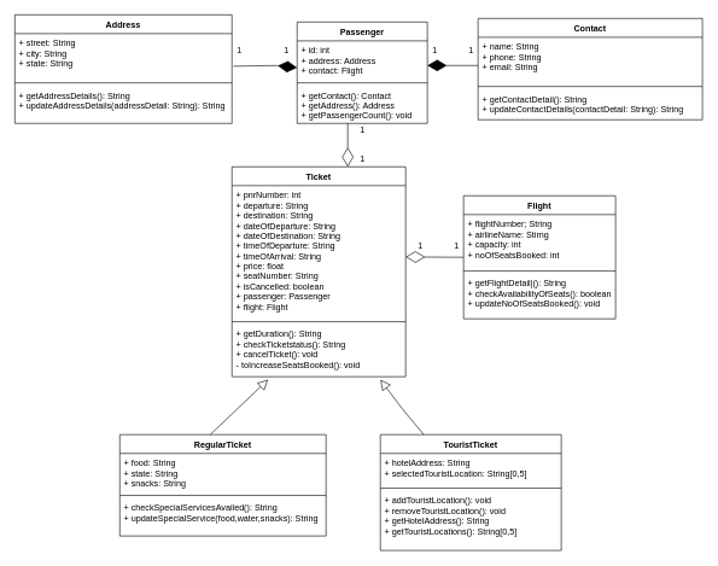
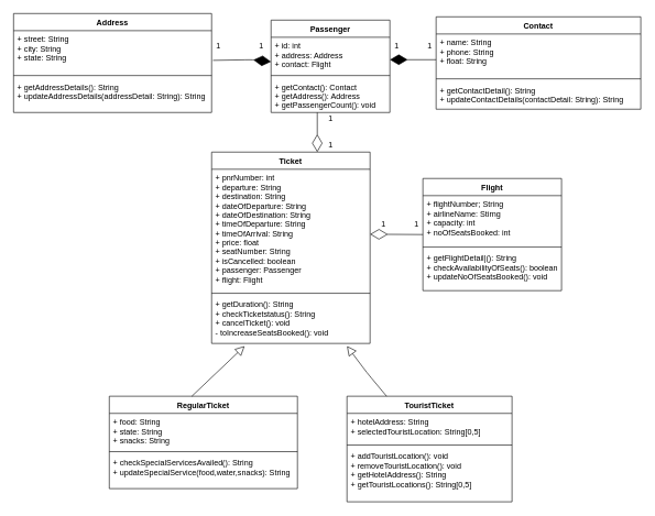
- <mxCell id="11" value="+ name: String&#10;+ phone: String&#10;+ email: String" style="text;strokeColor=none;fillColor=none;align=left;verticalAlign=top;spacingLeft=4;spacingRight=4;overflow=hidden;rotatable=0;points=[[0,0.5],[1,0.5]];portConstraint=eastwest;" parent="10" vertex="1"><mxGeometry y="26" width="310" height="64" as="geometry" /></mxCell>
+ <mxCell id="11" value="+ name: String&#10;+ phone: String&#10;+ float: String" style="text;strokeColor=none;fillColor=none;align=left;verticalAlign=top;spacingLeft=4;spacingRight=4;overflow=hidden;rotatable=0;points=[[0,0.5],[1,0.5]];portConstraint=eastwest;" parent="10" vertex="1"><mxGeometry y="26" width="310" height="64" as="geometry" /></mxCell>
